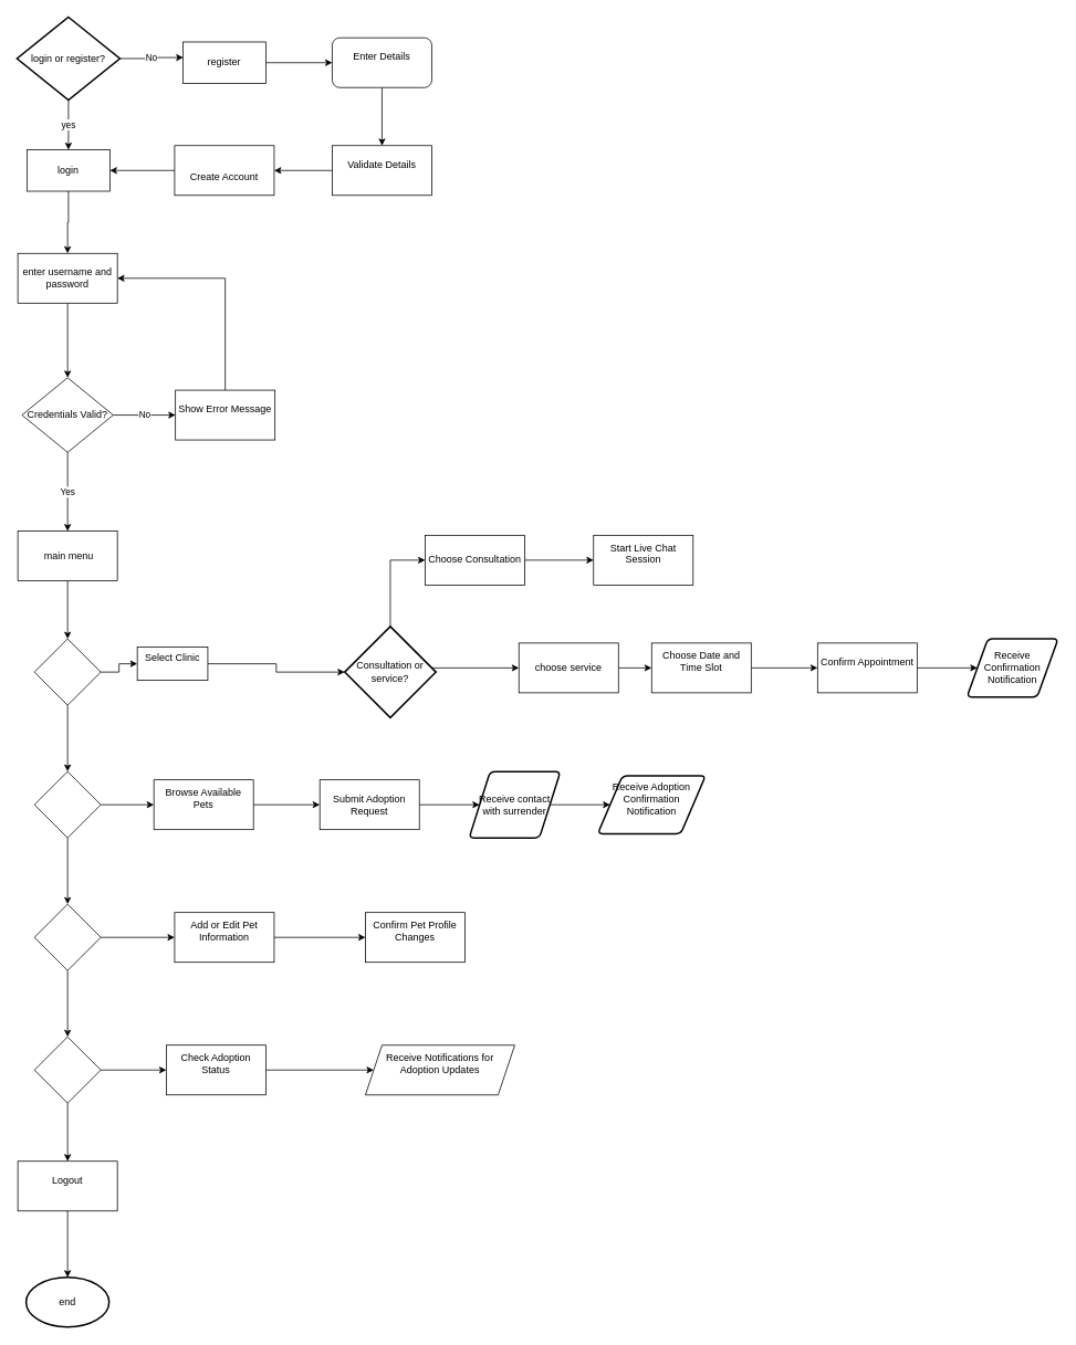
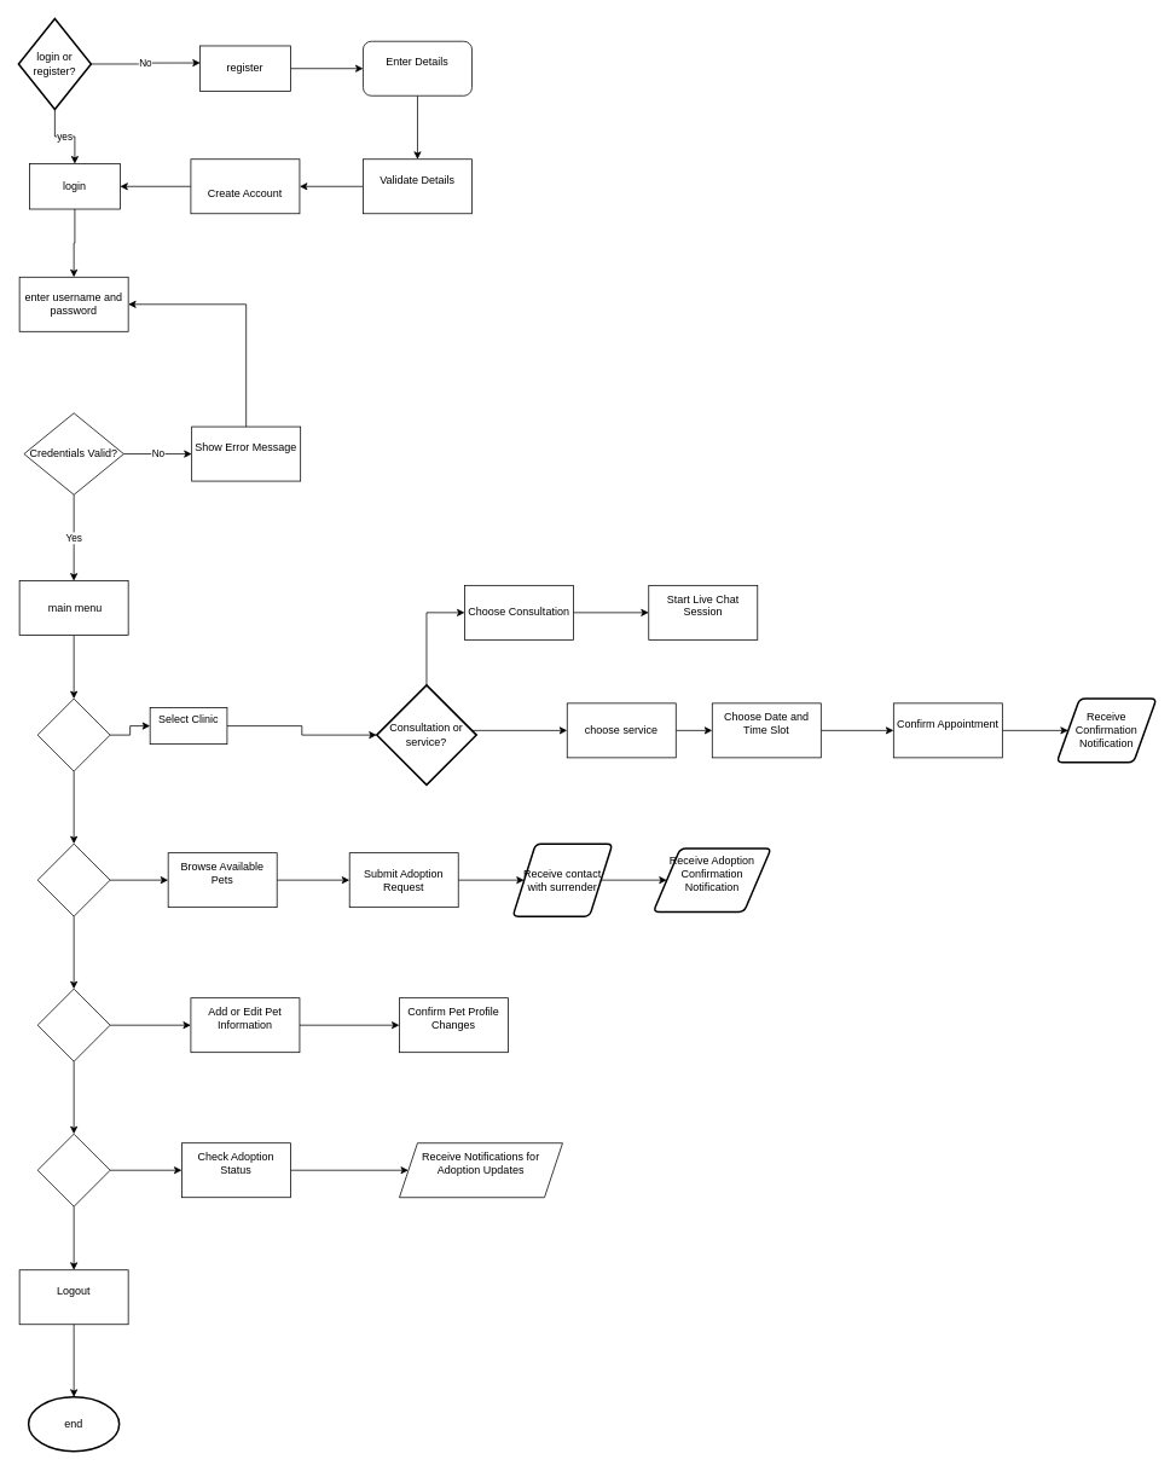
- <mxCell id="3" value="login or register?" style="strokeWidth=2;html=1;shape=mxgraph.flowchart.decision;whiteSpace=wrap;" vertex="1" parent="1"><mxGeometry x="20" y="20" width="124" height="100" as="geometry" /></mxCell>
+ <mxCell id="3" value="login or register?" style="strokeWidth=2;html=1;shape=mxgraph.flowchart.decision;whiteSpace=wrap;" vertex="1" parent="1"><mxGeometry x="20" y="20" width="80" height="100" as="geometry" /></mxCell>
- <mxCell id="9" value="" style="edgeStyle=orthogonalEdgeStyle;rounded=0;orthogonalLoop=1;jettySize=auto;html=1;" edge="1" parent="1" source="10" target="13"><mxGeometry relative="1" as="geometry" /></mxCell>
